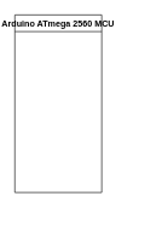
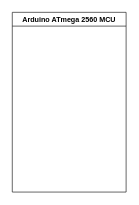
- <mxCell id="2" value="Arduino ATmega 2560 MCU" style="swimlane;" vertex="1" parent="1"><mxGeometry x="20" y="20" width="120" height="245" as="geometry"><mxRectangle x="90" y="110" width="190" height="23" as="alternateBounds" /></mxGeometry></mxCell>
+ <mxCell id="2" value="Arduino ATmega 2560 MCU" style="swimlane;" vertex="1" parent="1"><mxGeometry x="20" y="20" width="190" height="300" as="geometry"><mxRectangle x="90" y="110" width="190" height="23" as="alternateBounds" /></mxGeometry></mxCell>
